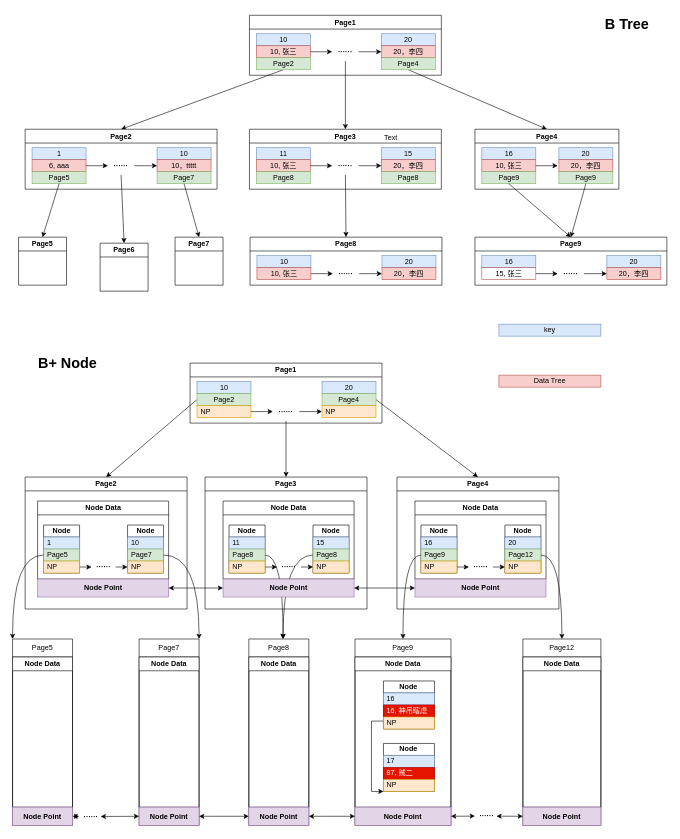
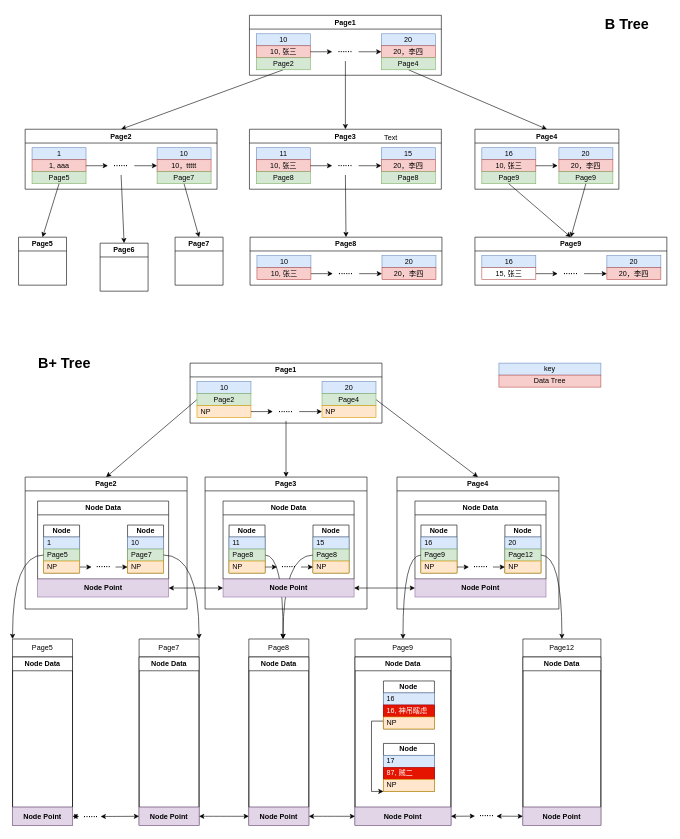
- <mxCell id="18" value="6, aaa" style="rounded=0;whiteSpace=wrap;html=1;fillColor=#f8cecc;strokeColor=#b85450;" parent="16" vertex="1"><mxGeometry y="20" width="90" height="20" as="geometry" /></mxCell>
+ <mxCell id="18" value="1, aaa" style="rounded=0;whiteSpace=wrap;html=1;fillColor=#f8cecc;strokeColor=#b85450;" parent="16" vertex="1"><mxGeometry y="20" width="90" height="20" as="geometry" /></mxCell>
- <mxCell id="85" value="key" style="rounded=0;whiteSpace=wrap;html=1;fillColor=#dae8fc;strokeColor=#6c8ebf;" parent="1" vertex="1"><mxGeometry x="831" y="540" width="170" height="20" as="geometry" /></mxCell>
+ <mxCell id="85" value="key" style="rounded=0;whiteSpace=wrap;html=1;fillColor=#dae8fc;strokeColor=#6c8ebf;" parent="1" vertex="1"><mxGeometry x="831" y="605" width="170" height="20" as="geometry" /></mxCell>
- <mxCell id="172" value="&lt;h1 style=&quot;margin-top: 0px;&quot;&gt;B+ Node&lt;/h1&gt;&lt;p&gt;&lt;br&gt;&lt;/p&gt;" style="text;html=1;whiteSpace=wrap;overflow=hidden;rounded=0;" vertex="1" parent="1"><mxGeometry x="61" y="585" width="110" height="40" as="geometry" /></mxCell>
+ <mxCell id="172" value="&lt;h1 style=&quot;margin-top: 0px;&quot;&gt;B+ Tree&lt;/h1&gt;&lt;p&gt;&lt;br&gt;&lt;/p&gt;" style="text;html=1;whiteSpace=wrap;overflow=hidden;rounded=0;" vertex="1" parent="1"><mxGeometry x="61" y="585" width="110" height="40" as="geometry" /></mxCell>
